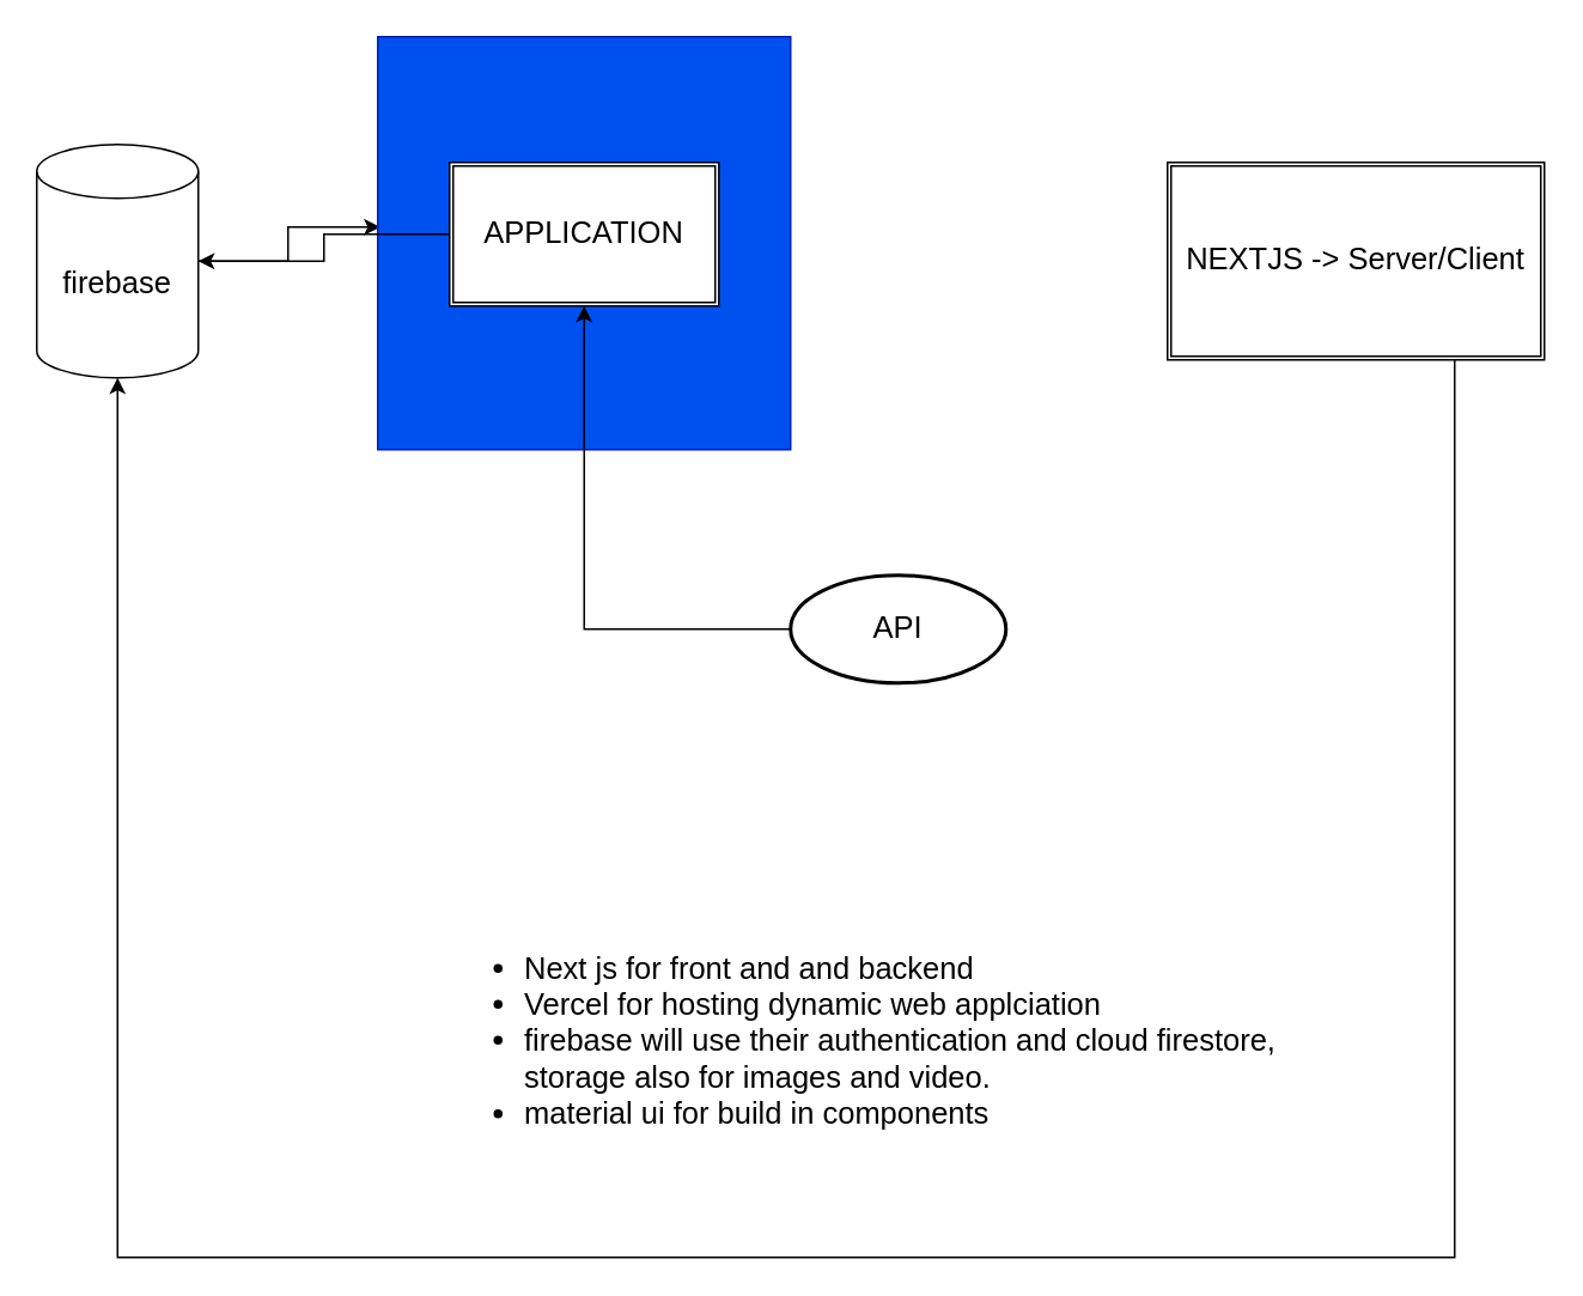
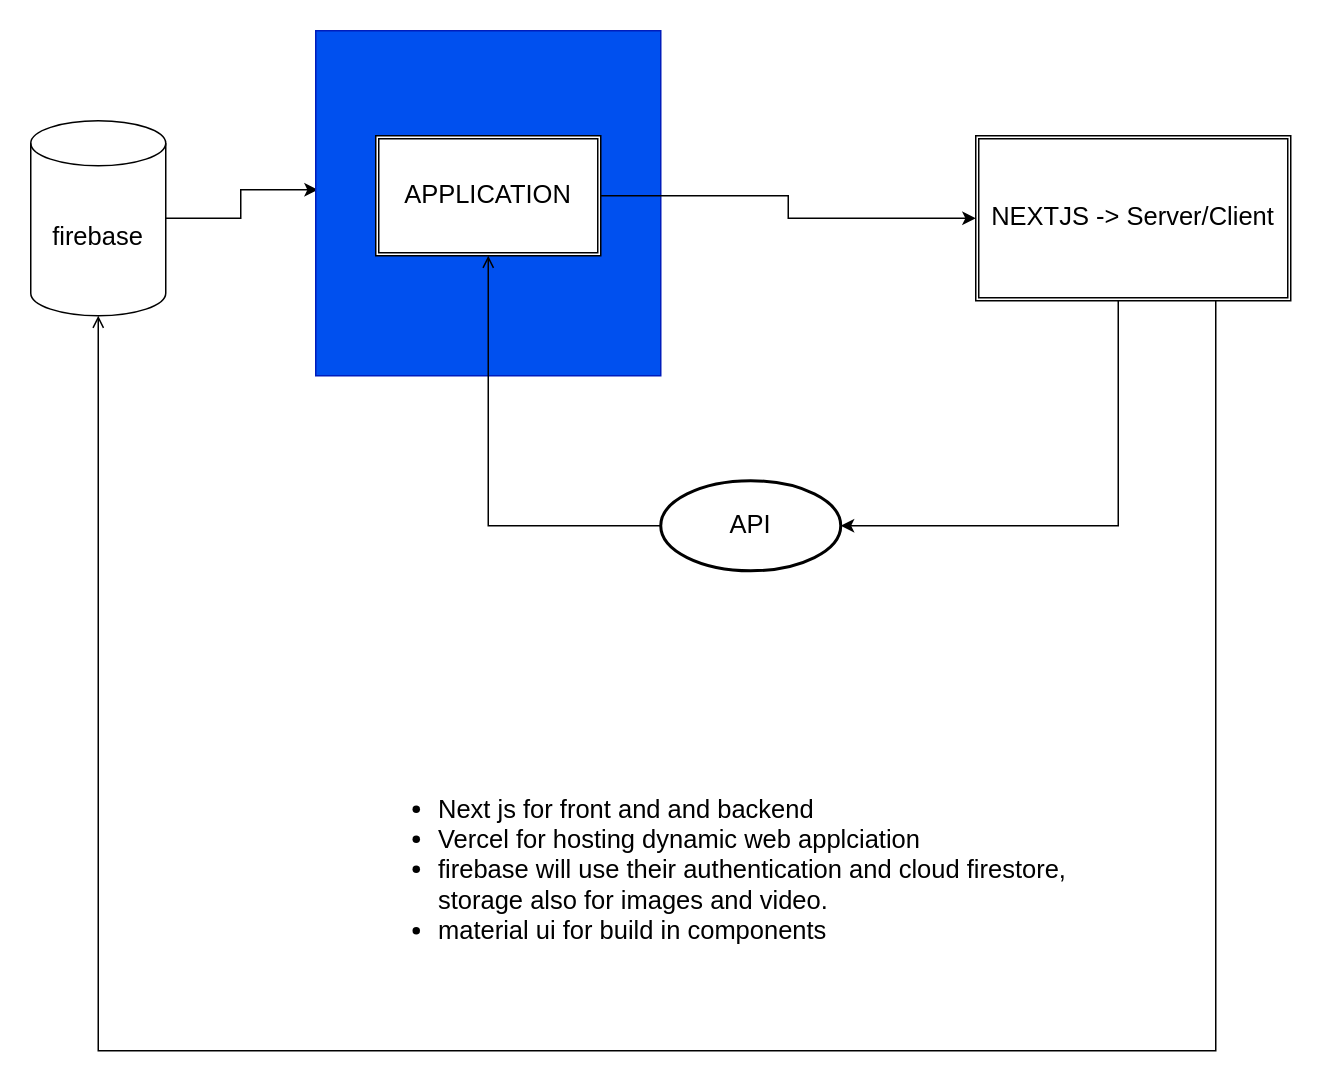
- <mxCell id="8" style="edgeStyle=orthogonalEdgeStyle;rounded=0;orthogonalLoop=1;jettySize=auto;html=1;fontSize=17;" edge="1" parent="1" source="9" target="3"><mxGeometry relative="1" as="geometry" /></mxCell>
+ <mxCell id="8" style="edgeStyle=orthogonalEdgeStyle;rounded=0;orthogonalLoop=1;jettySize=auto;html=1;entryX=0;entryY=0.5;entryDx=0;entryDy=0;fontSize=17;" edge="1" parent="1" source="9" target="7"><mxGeometry relative="1" as="geometry" /></mxCell>
- <mxCell id="10" style="edgeStyle=orthogonalEdgeStyle;rounded=0;orthogonalLoop=1;jettySize=auto;html=1;entryX=0.5;entryY=1;entryDx=0;entryDy=0;fontSize=17;" edge="1" parent="1" source="11" target="9"><mxGeometry relative="1" as="geometry" /></mxCell>
+ <mxCell id="10" style="edgeStyle=orthogonalEdgeStyle;rounded=0;orthogonalLoop=1;jettySize=auto;html=1;entryX=0.5;entryY=1;entryDx=0;entryDy=0;fontSize=17;endArrow=open;" edge="1" parent="1" source="11" target="9"><mxGeometry relative="1" as="geometry" /></mxCell>
- <mxCell id="6" style="edgeStyle=orthogonalEdgeStyle;rounded=0;orthogonalLoop=1;jettySize=auto;html=1;fontSize=17;entryX=0.5;entryY=1;entryDx=0;entryDy=0;entryPerimeter=0;" edge="1" parent="1" source="7" target="3"><mxGeometry relative="1" as="geometry"><mxPoint x="80" y="480" as="targetPoint" /><Array as="points"><mxPoint x="810" y="700" /><mxPoint x="65" y="700" /></Array></mxGeometry></mxCell>
+ <mxCell id="6" style="edgeStyle=orthogonalEdgeStyle;rounded=0;orthogonalLoop=1;jettySize=auto;html=1;fontSize=17;entryX=0.5;entryY=1;entryDx=0;entryDy=0;entryPerimeter=0;endArrow=open;" edge="1" parent="1" source="7" target="3"><mxGeometry relative="1" as="geometry"><mxPoint x="80" y="480" as="targetPoint" /><Array as="points"><mxPoint x="810" y="700" /><mxPoint x="65" y="700" /></Array></mxGeometry></mxCell>
+ <mxCell id="5" style="edgeStyle=orthogonalEdgeStyle;rounded=0;orthogonalLoop=1;jettySize=auto;html=1;fontSize=17;entryX=1;entryY=0.5;entryDx=0;entryDy=0;" edge="1" parent="1" source="7" target="11"><mxGeometry relative="1" as="geometry"><mxPoint x="280" y="420" as="targetPoint" /><Array as="points"><mxPoint x="745" y="350" /></Array></mxGeometry></mxCell>
